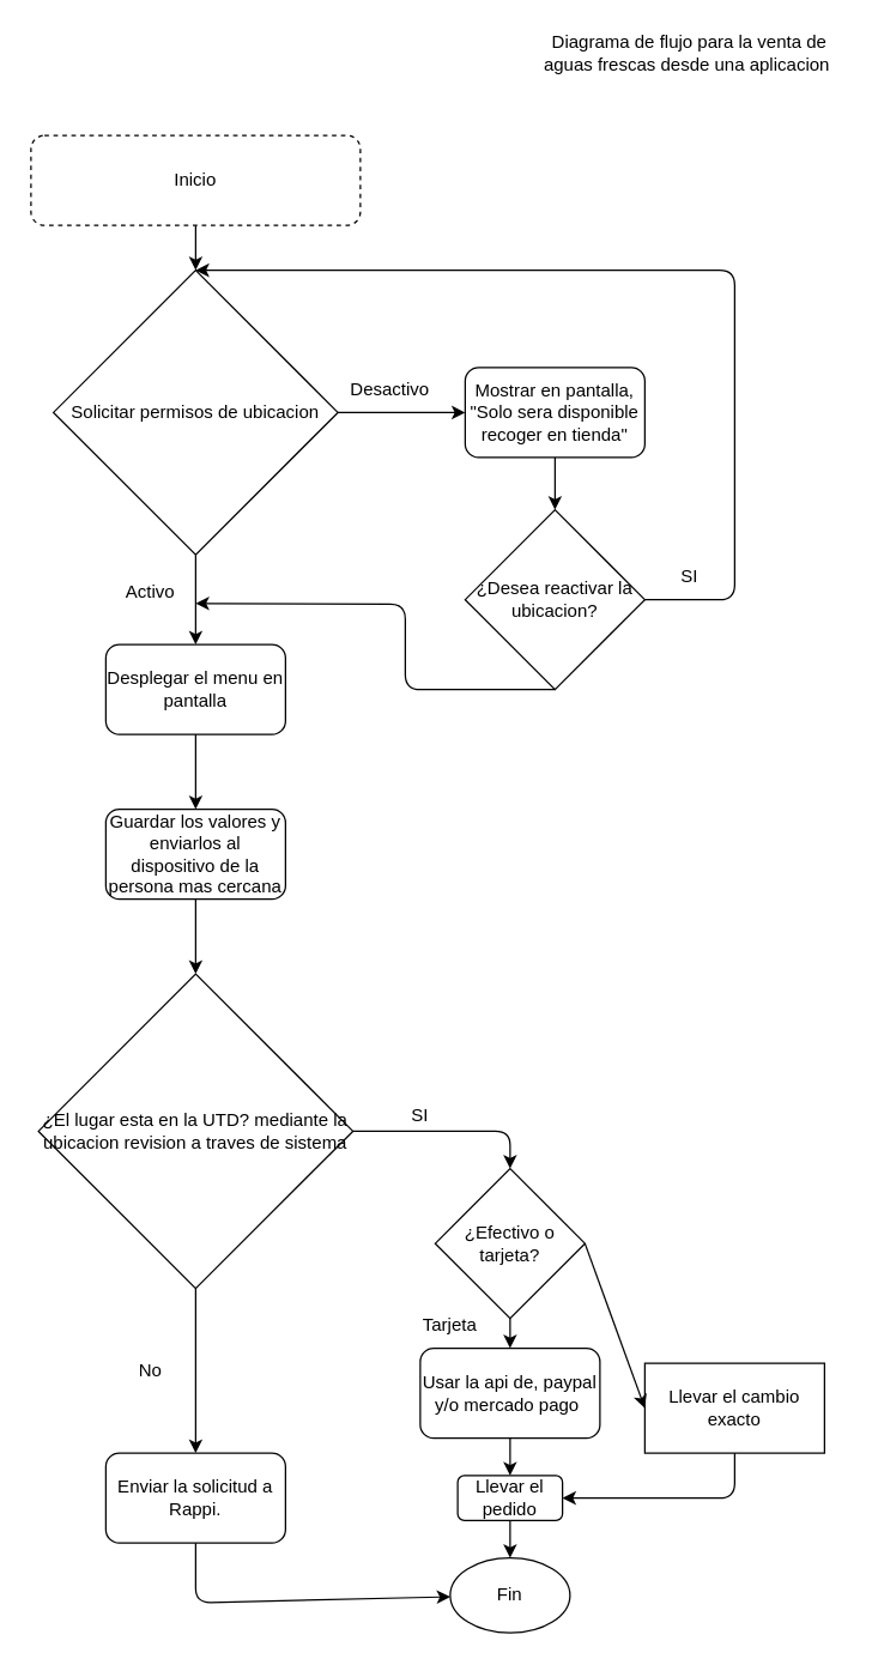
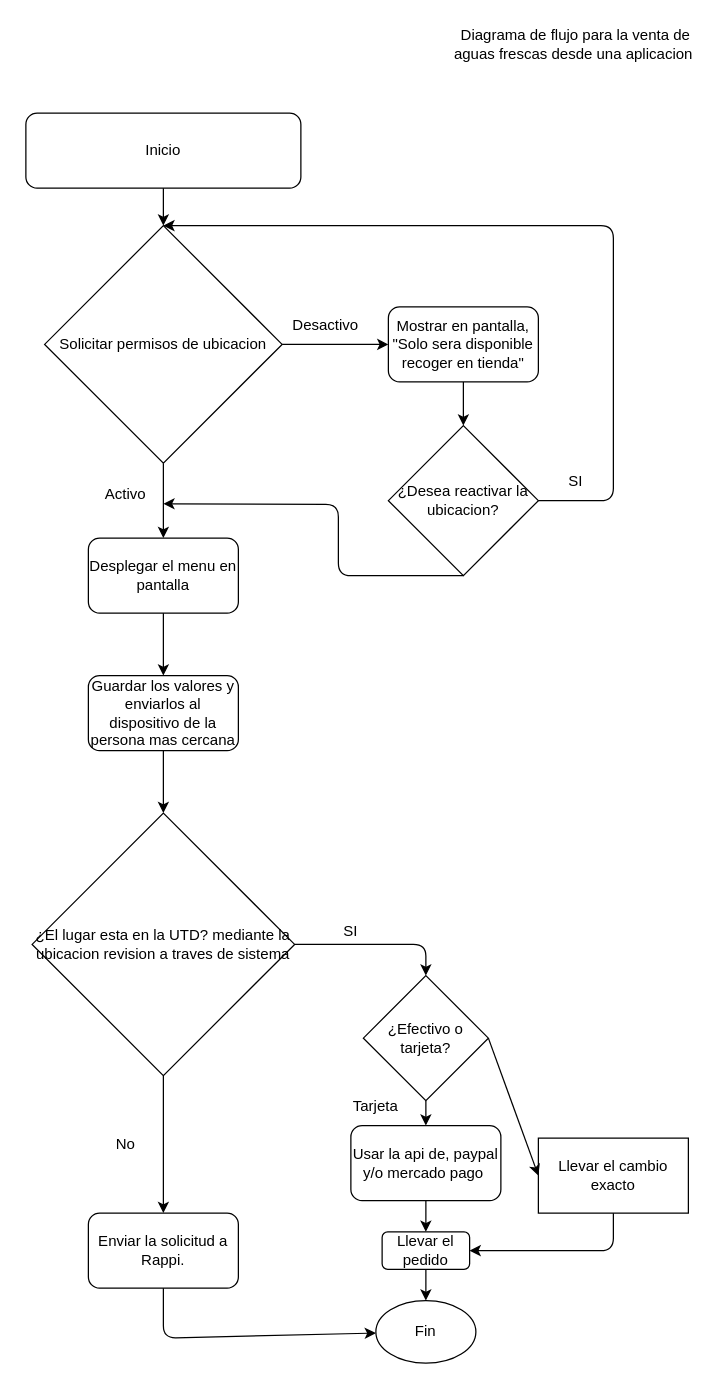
- <mxCell id="2" value="Inicio" style="rounded=1;whiteSpace=wrap;html=1;dashed=1;" vertex="1" parent="1"><mxGeometry x="20" y="90" width="220" height="60" as="geometry" /></mxCell>
+ <mxCell id="2" value="Inicio" style="rounded=1;whiteSpace=wrap;html=1;" vertex="1" parent="1"><mxGeometry x="20" y="90" width="220" height="60" as="geometry" /></mxCell>
